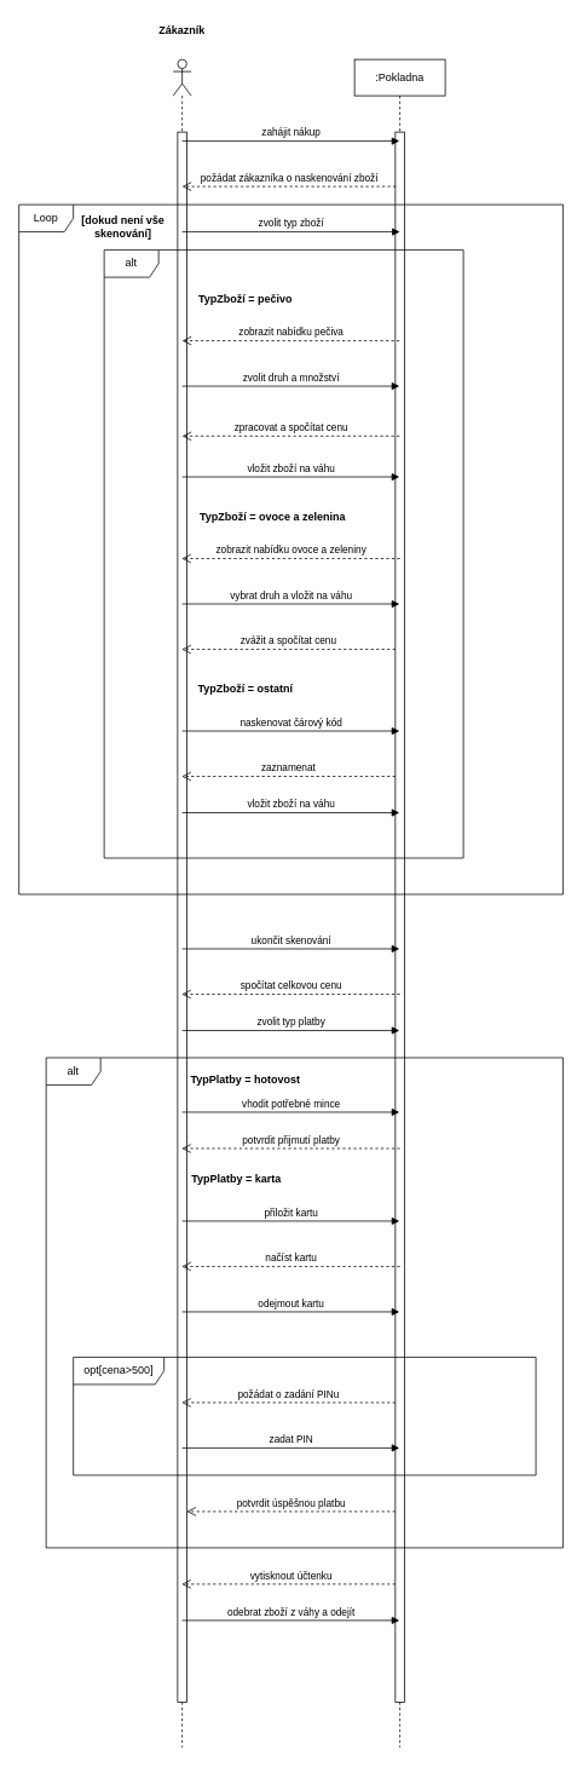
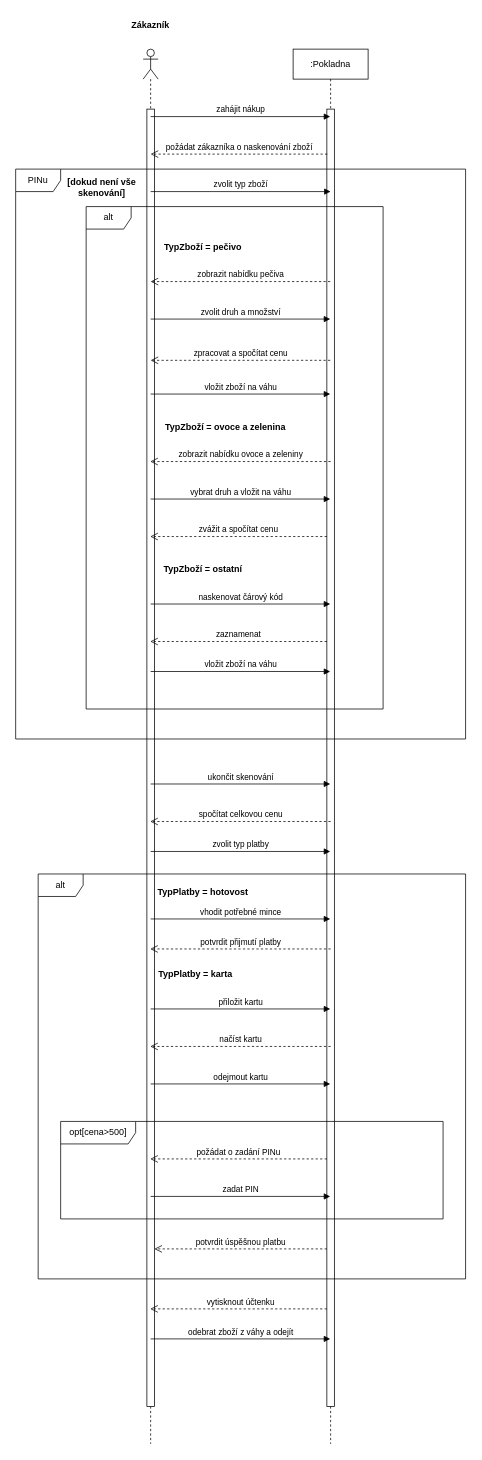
- <mxCell id="27" value="Loop" style="shape=umlFrame;whiteSpace=wrap;html=1;fillColor=default;gradientColor=none;" vertex="1" parent="1"><mxGeometry x="20" y="225" width="600" height="760" as="geometry" /></mxCell>
+ <mxCell id="27" value="PINu" style="shape=umlFrame;whiteSpace=wrap;html=1;fillColor=default;gradientColor=none;" vertex="1" parent="1"><mxGeometry x="20" y="225" width="600" height="760" as="geometry" /></mxCell>
